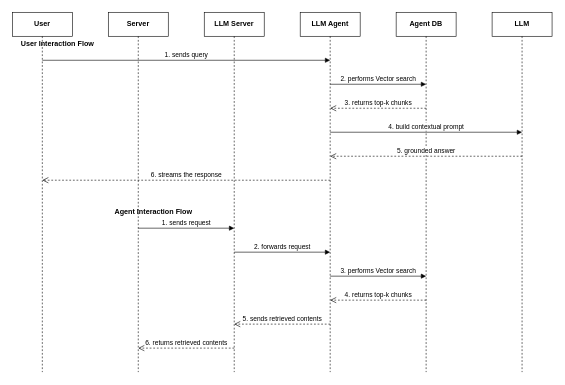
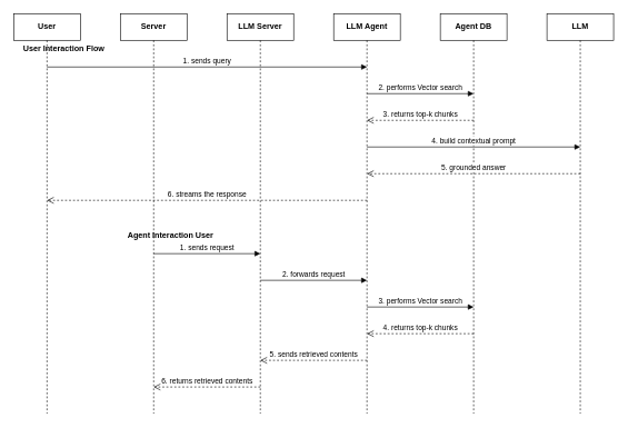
- <mxCell id="15" value="Agent Interaction Flow" style="text;html=1;align=center;verticalAlign=middle;resizable=0;points=[];autosize=1;strokeColor=none;fillColor=none;fontStyle=1;fontSize=12;" vertex="1" parent="1"><mxGeometry x="180" y="340" width="150" height="25" as="geometry" /></mxCell>
+ <mxCell id="15" value="Agent Interaction User" style="text;html=1;align=center;verticalAlign=middle;resizable=0;points=[];autosize=1;strokeColor=none;fillColor=none;fontStyle=1;fontSize=12;" vertex="1" parent="1"><mxGeometry x="180" y="340" width="150" height="25" as="geometry" /></mxCell>
